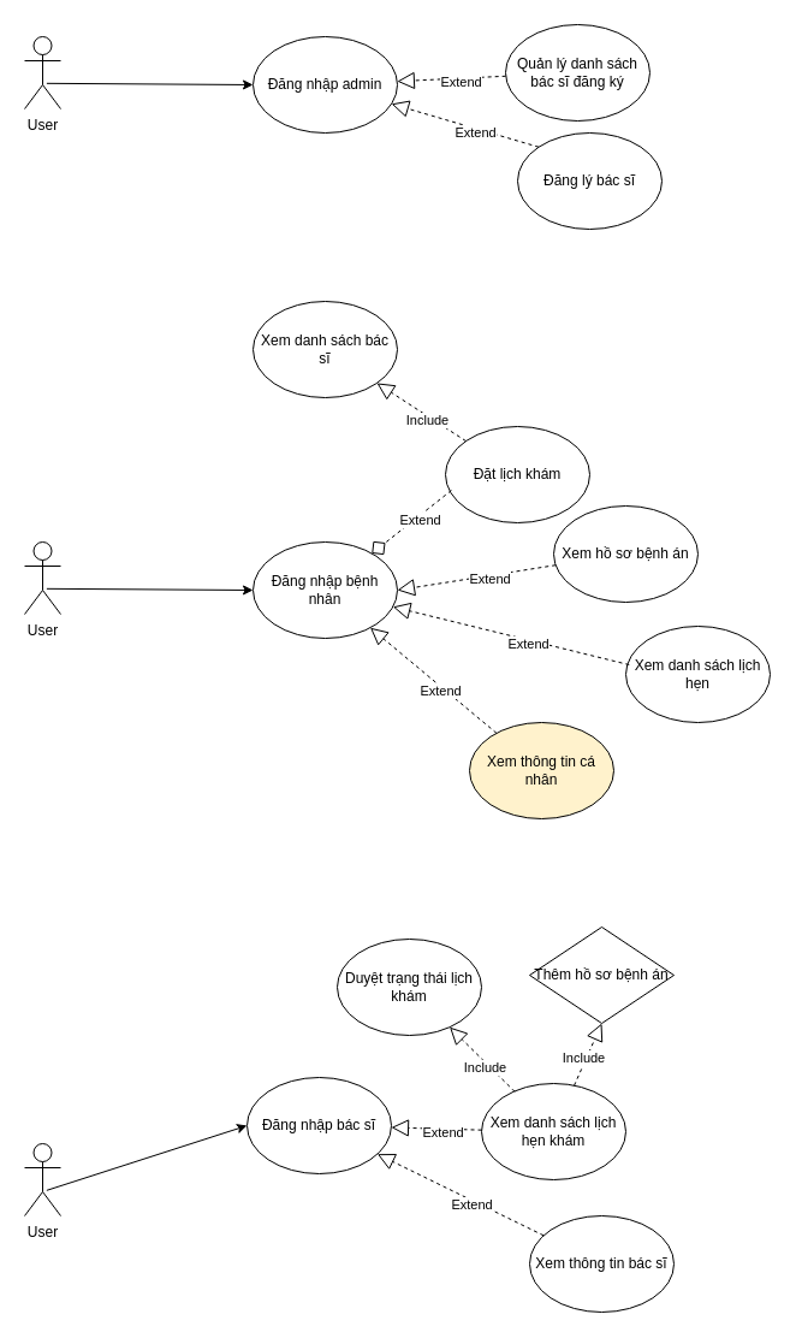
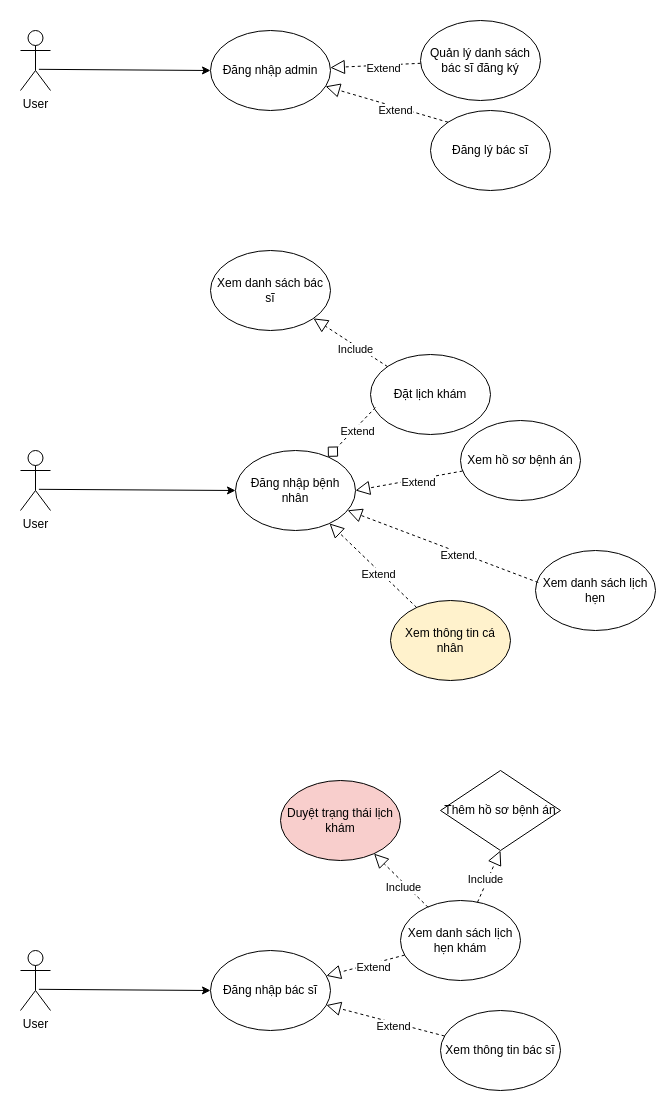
- <mxCell id="8" value="Đăng nhập bệnh nhân" style="ellipse;whiteSpace=wrap;html=1;" vertex="1" parent="1"><mxGeometry x="210" y="450" width="120" height="80" as="geometry" /></mxCell>
+ <mxCell id="8" value="Đăng nhập bệnh nhân" style="ellipse;whiteSpace=wrap;html=1;" vertex="1" parent="1"><mxGeometry x="235" y="450" width="120" height="80" as="geometry" /></mxCell>
- <mxCell id="10" value="Xem danh sách lịch hẹn" style="ellipse;whiteSpace=wrap;html=1;" vertex="1" parent="1"><mxGeometry x="520" y="520" width="120" height="80" as="geometry" /></mxCell>
+ <mxCell id="10" value="Xem danh sách lịch hẹn" style="ellipse;whiteSpace=wrap;html=1;" vertex="1" parent="1"><mxGeometry x="535" y="550" width="120" height="80" as="geometry" /></mxCell>
- <mxCell id="40" value="Duyệt trạng thái lịch khám" style="ellipse;whiteSpace=wrap;html=1;" vertex="1" parent="1"><mxGeometry x="280" y="780" width="120" height="80" as="geometry" /></mxCell>
+ <mxCell id="40" value="Duyệt trạng thái lịch khám" style="ellipse;whiteSpace=wrap;html=1;fillColor=#f8cecc;" vertex="1" parent="1"><mxGeometry x="280" y="780" width="120" height="80" as="geometry" /></mxCell>
- <mxCell id="16" value="Đăng nhập bác sĩ" style="ellipse;whiteSpace=wrap;html=1;" vertex="1" parent="1"><mxGeometry x="205" y="895" width="120" height="80" as="geometry" /></mxCell>
+ <mxCell id="16" value="Đăng nhập bác sĩ" style="ellipse;whiteSpace=wrap;html=1;" vertex="1" parent="1"><mxGeometry x="210" y="950" width="120" height="80" as="geometry" /></mxCell>
